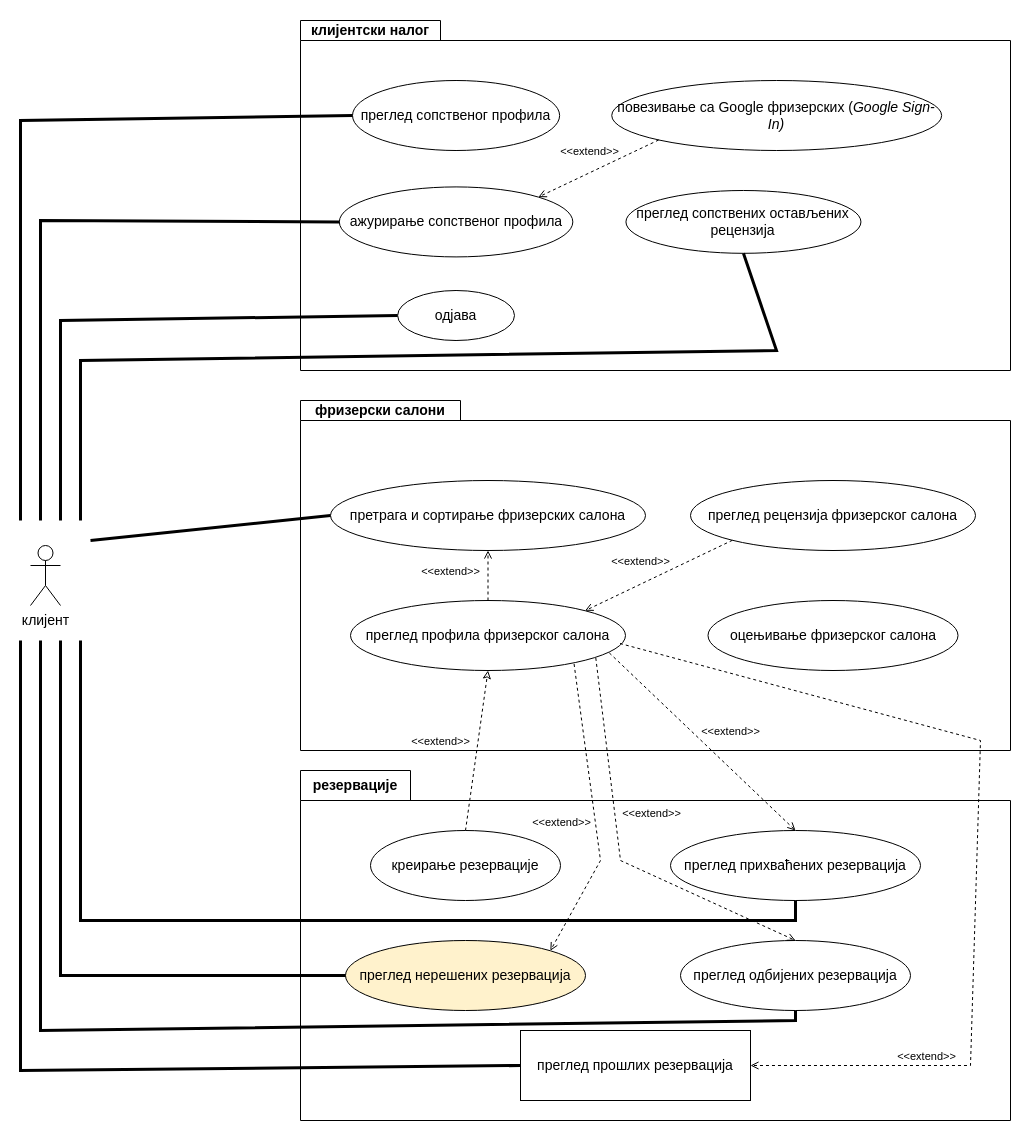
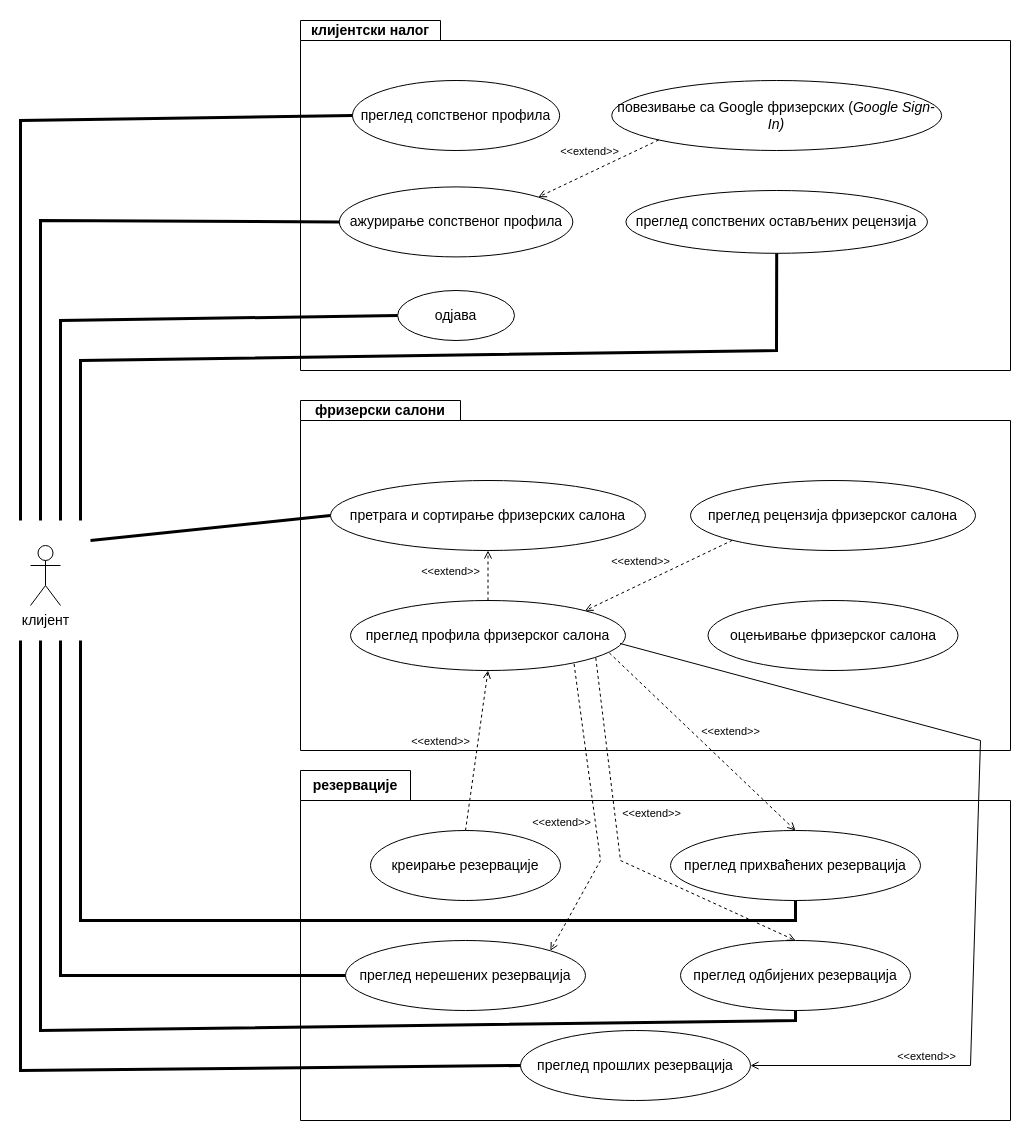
- <mxCell id="8" value="&lt;font style=&quot;font-size: 14px;&quot;&gt;преглед сопствених остављених рецензија&lt;/font&gt;" style="ellipse;whiteSpace=wrap;html=1;" vertex="1" parent="3"><mxGeometry x="325.443" y="170.001" width="235" height="62.821" as="geometry" /></mxCell>
+ <mxCell id="8" value="&lt;font style=&quot;font-size: 14px;&quot;&gt;преглед сопствених остављених рецензија&lt;/font&gt;" style="ellipse;whiteSpace=wrap;html=1;" vertex="1" parent="3"><mxGeometry x="325.443" y="170.001" width="301.507" height="62.821" as="geometry" /></mxCell>
- <mxCell id="31" value="&amp;lt;&amp;lt;extend&amp;gt;&amp;gt;" style="html=1;verticalAlign=bottom;labelBackgroundColor=none;endArrow=classic;endFill=0;dashed=1;rounded=0;exitX=0.5;exitY=0;exitDx=0;exitDy=0;entryX=0.5;entryY=1;entryDx=0;entryDy=0;" edge="1" parent="1" source="25" target="16"><mxGeometry x="-0.062" y="36" width="160" relative="1" as="geometry"><mxPoint x="490" y="760" as="sourcePoint" /><mxPoint x="650" y="760" as="targetPoint" /><mxPoint as="offset" /></mxGeometry></mxCell>
+ <mxCell id="31" value="&amp;lt;&amp;lt;extend&amp;gt;&amp;gt;" style="html=1;verticalAlign=bottom;labelBackgroundColor=none;endArrow=open;endFill=0;dashed=1;rounded=0;exitX=0.5;exitY=0;exitDx=0;exitDy=0;entryX=0.5;entryY=1;entryDx=0;entryDy=0;" edge="1" parent="1" source="25" target="16"><mxGeometry x="-0.062" y="36" width="160" relative="1" as="geometry"><mxPoint x="490" y="760" as="sourcePoint" /><mxPoint x="650" y="760" as="targetPoint" /><mxPoint as="offset" /></mxGeometry></mxCell>
- <mxCell id="39" value="&amp;lt;&amp;lt;extend&amp;gt;&amp;gt;" style="html=1;verticalAlign=bottom;labelBackgroundColor=none;endArrow=open;endFill=0;dashed=1;rounded=0;exitX=0.98;exitY=0.614;exitDx=0;exitDy=0;exitPerimeter=0;entryX=1;entryY=0.5;entryDx=0;entryDy=0;" edge="1" parent="1" source="16" target="24"><mxGeometry x="0.615" width="160" relative="1" as="geometry"><mxPoint x="480" y="770" as="sourcePoint" /><mxPoint x="640" y="770" as="targetPoint" /><Array as="points"><mxPoint x="980" y="740" /><mxPoint x="970" y="1065" /></Array><mxPoint as="offset" /></mxGeometry></mxCell>
+ <mxCell id="39" value="&amp;lt;&amp;lt;extend&amp;gt;&amp;gt;" style="html=1;verticalAlign=bottom;labelBackgroundColor=none;endArrow=open;endFill=0;dashed=0;rounded=0;exitX=0.98;exitY=0.614;exitDx=0;exitDy=0;exitPerimeter=0;entryX=1;entryY=0.5;entryDx=0;entryDy=0;" edge="1" parent="1" source="16" target="24"><mxGeometry x="0.615" width="160" relative="1" as="geometry"><mxPoint x="480" y="770" as="sourcePoint" /><mxPoint x="640" y="770" as="targetPoint" /><Array as="points"><mxPoint x="980" y="740" /><mxPoint x="970" y="1065" /></Array><mxPoint as="offset" /></mxGeometry></mxCell>
- <mxCell id="22" value="&lt;font style=&quot;font-size: 14px;&quot;&gt;преглед нерешених резервација&lt;/font&gt;" style="ellipse;whiteSpace=wrap;html=1;fillColor=#fff2cc;" vertex="1" parent="19"><mxGeometry x="45" y="170" width="240" height="70" as="geometry" /></mxCell>
+ <mxCell id="22" value="&lt;font style=&quot;font-size: 14px;&quot;&gt;преглед нерешених резервација&lt;/font&gt;" style="ellipse;whiteSpace=wrap;html=1;" vertex="1" parent="19"><mxGeometry x="45" y="170" width="240" height="70" as="geometry" /></mxCell>
- <mxCell id="24" value="&lt;font style=&quot;font-size: 14px;&quot;&gt;преглед прошлих резервација&lt;/font&gt;" style="whiteSpace=wrap;html=1;rounded=0;" vertex="1" parent="19"><mxGeometry x="220" y="260" width="230" height="70" as="geometry" /></mxCell>
+ <mxCell id="24" value="&lt;font style=&quot;font-size: 14px;&quot;&gt;преглед прошлих резервација&lt;/font&gt;" style="ellipse;whiteSpace=wrap;html=1;" vertex="1" parent="19"><mxGeometry x="220" y="260" width="230" height="70" as="geometry" /></mxCell>
